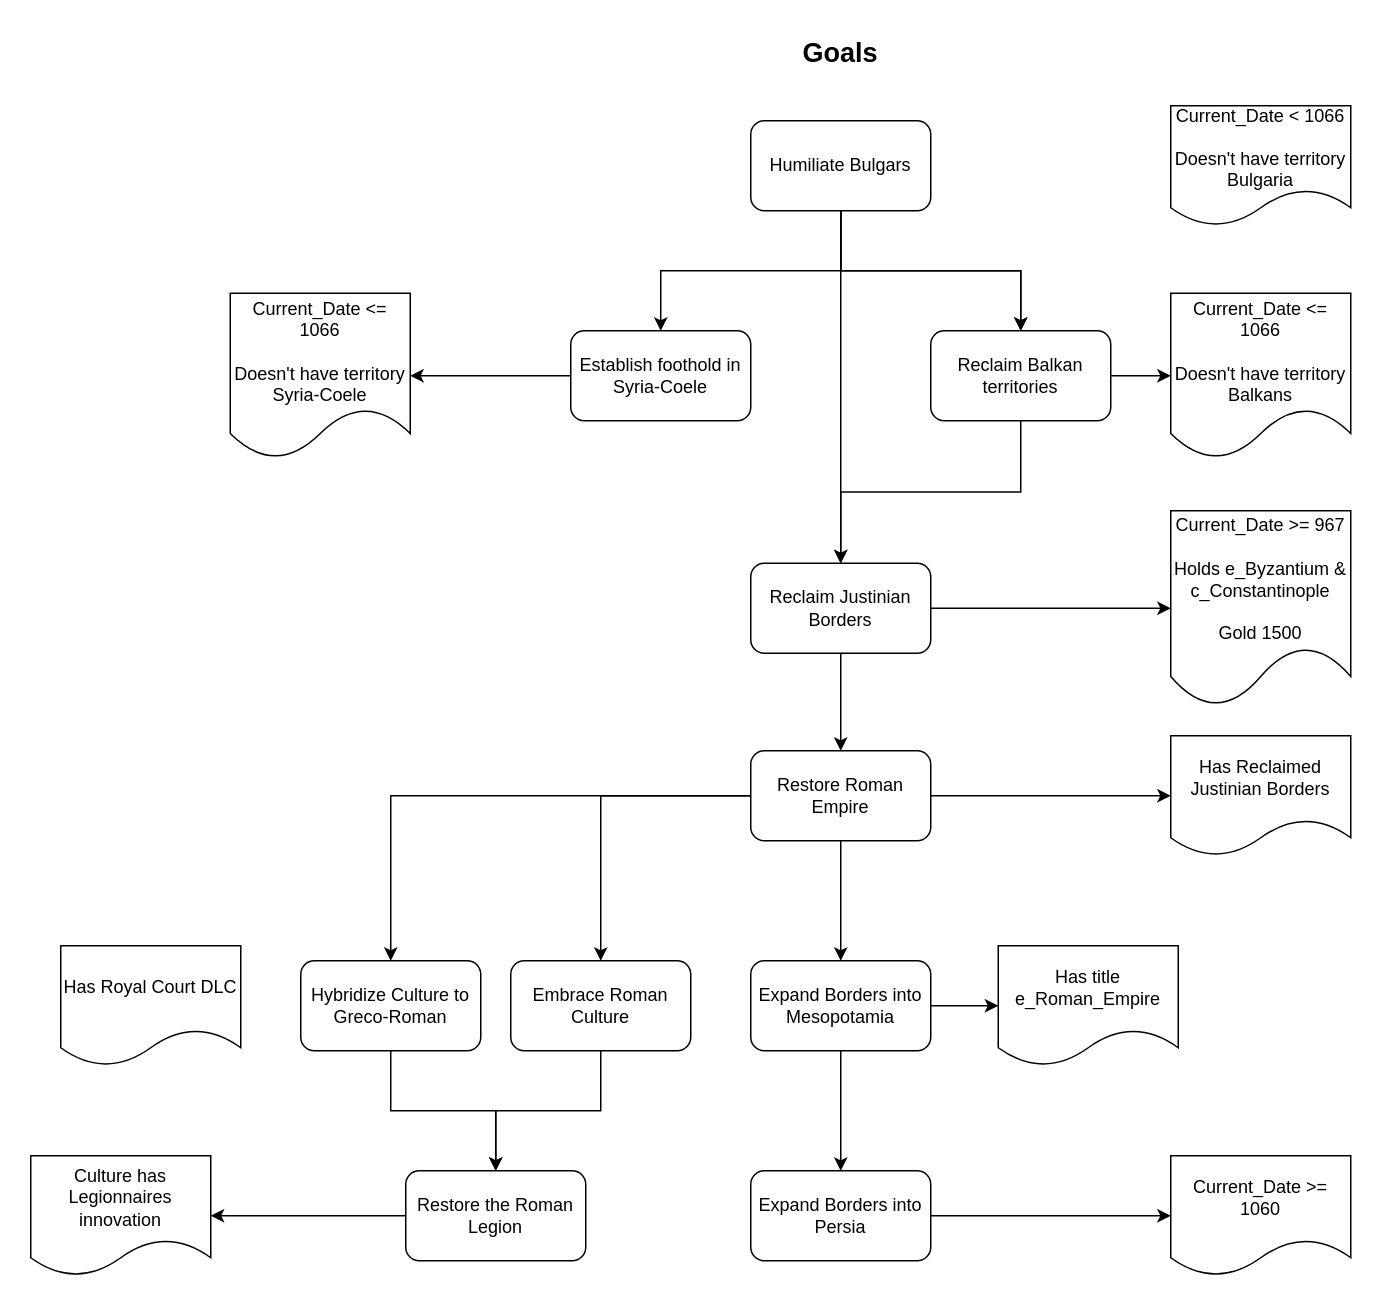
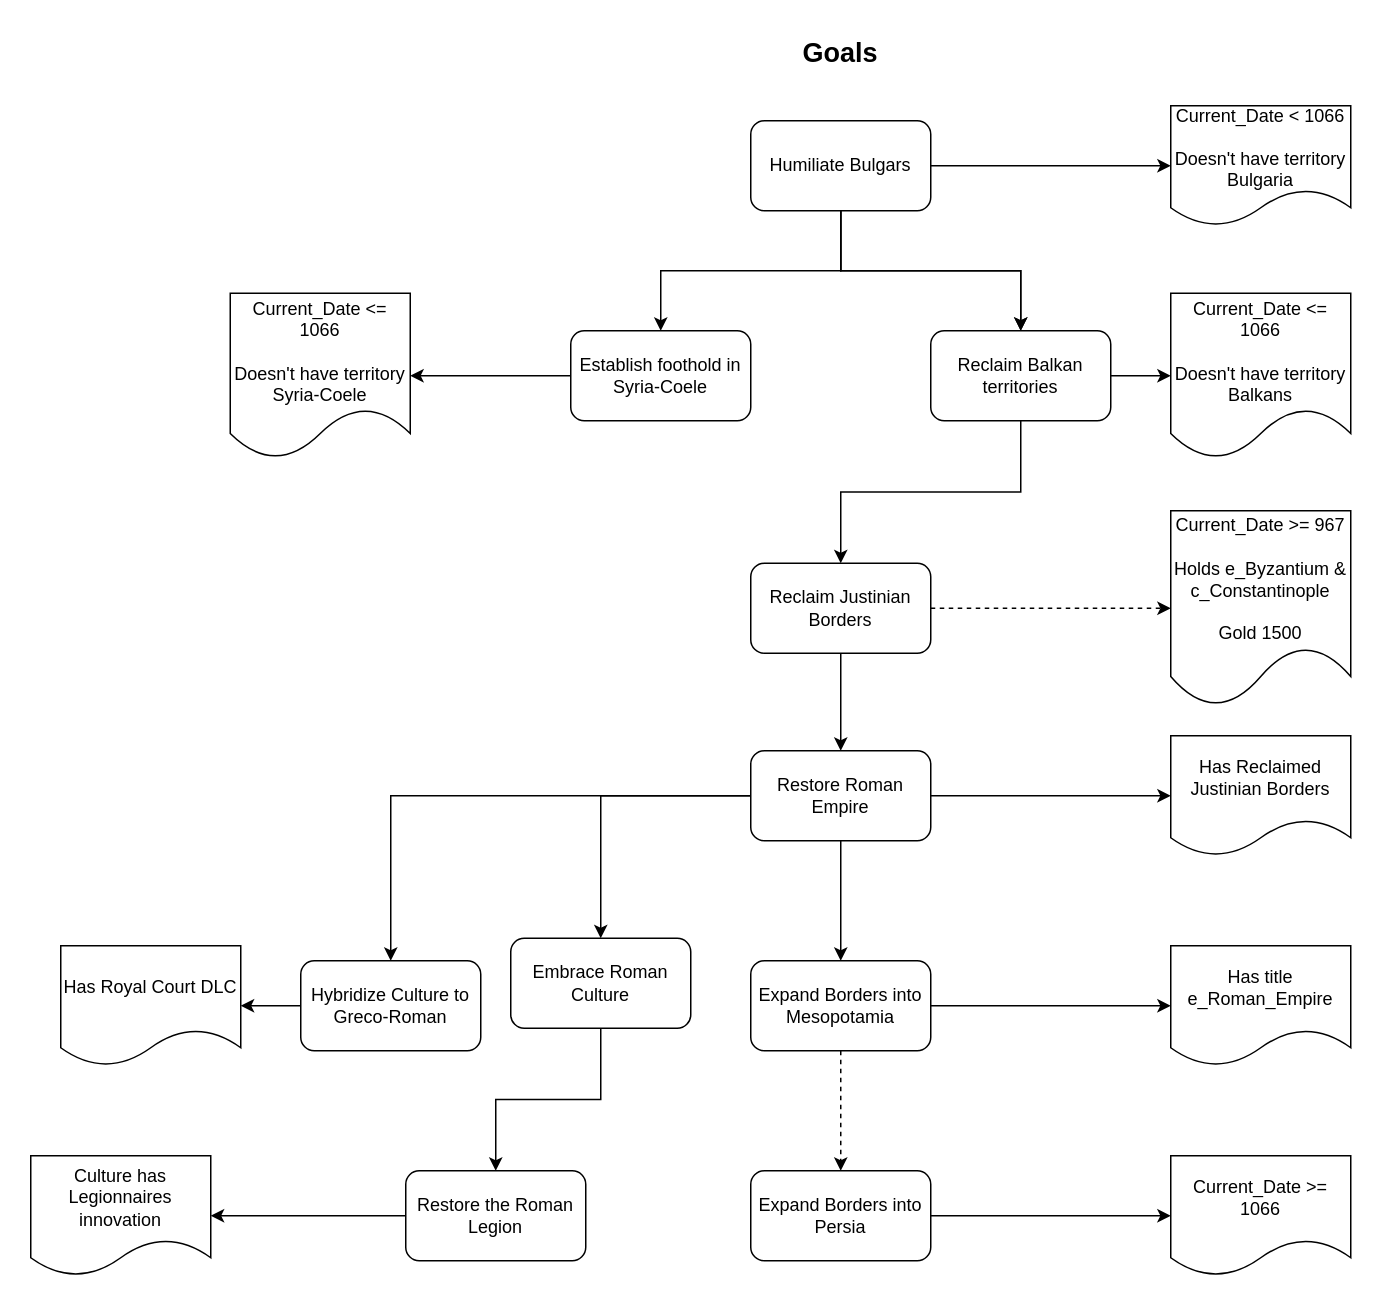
- <mxCell id="18" value="" style="edgeStyle=orthogonalEdgeStyle;rounded=0;orthogonalLoop=1;jettySize=auto;html=1;" edge="1" parent="1" source="22" target="6"><mxGeometry relative="1" as="geometry" /></mxCell>
+ <mxCell id="18" value="" style="edgeStyle=orthogonalEdgeStyle;rounded=0;orthogonalLoop=1;jettySize=auto;html=1;" edge="1" parent="1" source="22" target="23"><mxGeometry relative="1" as="geometry" /></mxCell>
- <mxCell id="4" value="" style="edgeStyle=orthogonalEdgeStyle;rounded=0;orthogonalLoop=1;jettySize=auto;html=1;" edge="1" parent="1" source="6" target="8"><mxGeometry relative="1" as="geometry" /></mxCell>
+ <mxCell id="4" value="" style="edgeStyle=orthogonalEdgeStyle;rounded=0;orthogonalLoop=1;jettySize=auto;html=1;dashed=1;" edge="1" parent="1" source="6" target="8"><mxGeometry relative="1" as="geometry" /></mxCell>
+ <mxCell id="38" value="" style="edgeStyle=orthogonalEdgeStyle;rounded=0;orthogonalLoop=1;jettySize=auto;html=1;" edge="1" parent="1" source="39" target="40"><mxGeometry relative="1" as="geometry" /></mxCell>
- <mxCell id="36" value="Embrace Roman Culture" style="rounded=1;whiteSpace=wrap;html=1;" vertex="1" parent="1"><mxGeometry x="340" y="640" width="120" height="60" as="geometry" /></mxCell>
+ <mxCell id="36" value="Embrace Roman Culture" style="rounded=1;whiteSpace=wrap;html=1;" vertex="1" parent="1"><mxGeometry x="340" y="625" width="120" height="60" as="geometry" /></mxCell>
- <mxCell id="31" value="Has title e_Roman_Empire" style="shape=document;whiteSpace=wrap;html=1;boundedLbl=1;rounded=1;" vertex="1" parent="1"><mxGeometry x="665" y="630" width="120" height="80" as="geometry" /></mxCell>
+ <mxCell id="31" value="Has title e_Roman_Empire" style="shape=document;whiteSpace=wrap;html=1;boundedLbl=1;rounded=1;" vertex="1" parent="1"><mxGeometry x="780" y="630" width="120" height="80" as="geometry" /></mxCell>
- <mxCell id="29" value="" style="edgeStyle=orthogonalEdgeStyle;rounded=0;orthogonalLoop=1;jettySize=auto;html=1;" edge="1" parent="1" source="30" target="33"><mxGeometry relative="1" as="geometry" /></mxCell>
+ <mxCell id="29" value="" style="edgeStyle=orthogonalEdgeStyle;rounded=0;orthogonalLoop=1;jettySize=auto;html=1;dashed=1;" edge="1" parent="1" source="30" target="33"><mxGeometry relative="1" as="geometry" /></mxCell>
- <mxCell id="37" style="edgeStyle=orthogonalEdgeStyle;rounded=0;orthogonalLoop=1;jettySize=auto;html=1;entryX=0.5;entryY=0;entryDx=0;entryDy=0;" edge="1" parent="1" source="39" target="3"><mxGeometry relative="1" as="geometry" /></mxCell>
- <mxCell id="34" value="Current_Date &amp;gt;= 1060" style="shape=document;whiteSpace=wrap;html=1;boundedLbl=1;rounded=1;" vertex="1" parent="1"><mxGeometry x="780" y="770" width="120" height="80" as="geometry" /></mxCell>
+ <mxCell id="34" value="Current_Date &amp;gt;= 1066" style="shape=document;whiteSpace=wrap;html=1;boundedLbl=1;rounded=1;" vertex="1" parent="1"><mxGeometry x="780" y="770" width="120" height="80" as="geometry" /></mxCell>
